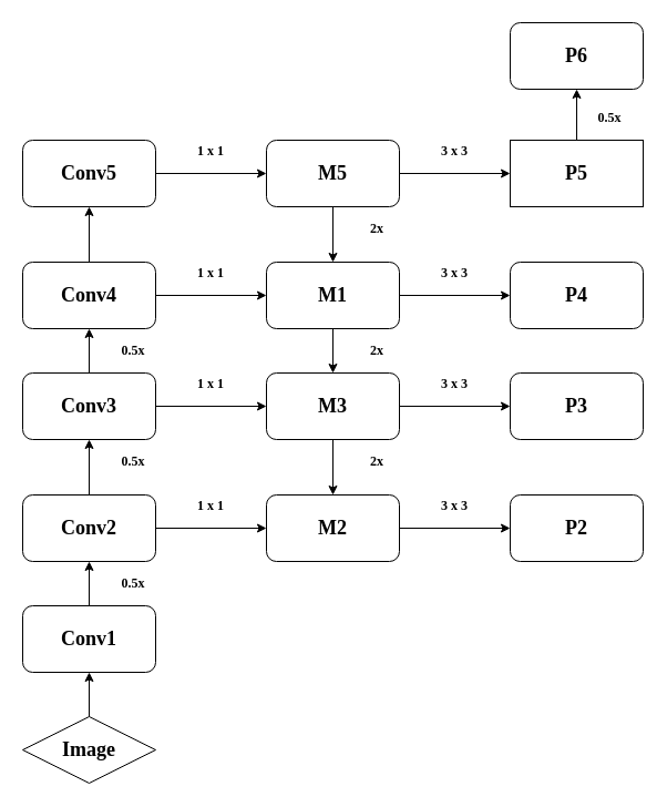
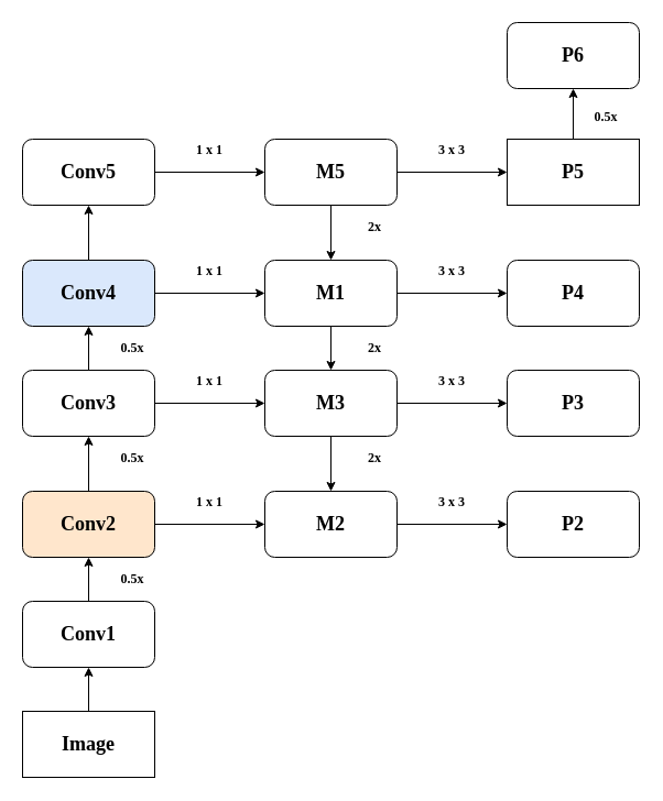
- <mxCell id="10" value="&lt;h2&gt;&lt;b&gt;&lt;font face=&quot;Times New Roman&quot;&gt;Conv4&lt;/font&gt;&lt;/b&gt;&lt;/h2&gt;" style="rounded=1;whiteSpace=wrap;html=1;" parent="1" vertex="1"><mxGeometry x="20" y="236" width="120" height="60" as="geometry" /></mxCell>
+ <mxCell id="10" value="&lt;h2&gt;&lt;b&gt;&lt;font face=&quot;Times New Roman&quot;&gt;Conv4&lt;/font&gt;&lt;/b&gt;&lt;/h2&gt;" style="rounded=1;whiteSpace=wrap;html=1;fillColor=#dae8fc;" parent="1" vertex="1"><mxGeometry x="20" y="236" width="120" height="60" as="geometry" /></mxCell>
- <mxCell id="6" value="&lt;h2&gt;&lt;b&gt;&lt;font face=&quot;Times New Roman&quot;&gt;Conv2&lt;/font&gt;&lt;/b&gt;&lt;/h2&gt;" style="rounded=1;whiteSpace=wrap;html=1;" parent="1" vertex="1"><mxGeometry x="20" y="446" width="120" height="60" as="geometry" /></mxCell>
+ <mxCell id="6" value="&lt;h2&gt;&lt;b&gt;&lt;font face=&quot;Times New Roman&quot;&gt;Conv2&lt;/font&gt;&lt;/b&gt;&lt;/h2&gt;" style="rounded=1;whiteSpace=wrap;html=1;fillColor=#ffe6cc;" parent="1" vertex="1"><mxGeometry x="20" y="446" width="120" height="60" as="geometry" /></mxCell>
- <mxCell id="2" value="&lt;h2&gt;&lt;b&gt;&lt;font face=&quot;Times New Roman&quot;&gt;Image&lt;/font&gt;&lt;/b&gt;&lt;/h2&gt;" style="rhombus;whiteSpace=wrap;html=1;" parent="1" vertex="1"><mxGeometry x="20" y="646" width="120" height="60" as="geometry" /></mxCell>
+ <mxCell id="2" value="&lt;h2&gt;&lt;b&gt;&lt;font face=&quot;Times New Roman&quot;&gt;Image&lt;/font&gt;&lt;/b&gt;&lt;/h2&gt;" style="rounded=0;whiteSpace=wrap;html=1;" parent="1" vertex="1"><mxGeometry x="20" y="646" width="120" height="60" as="geometry" /></mxCell>
